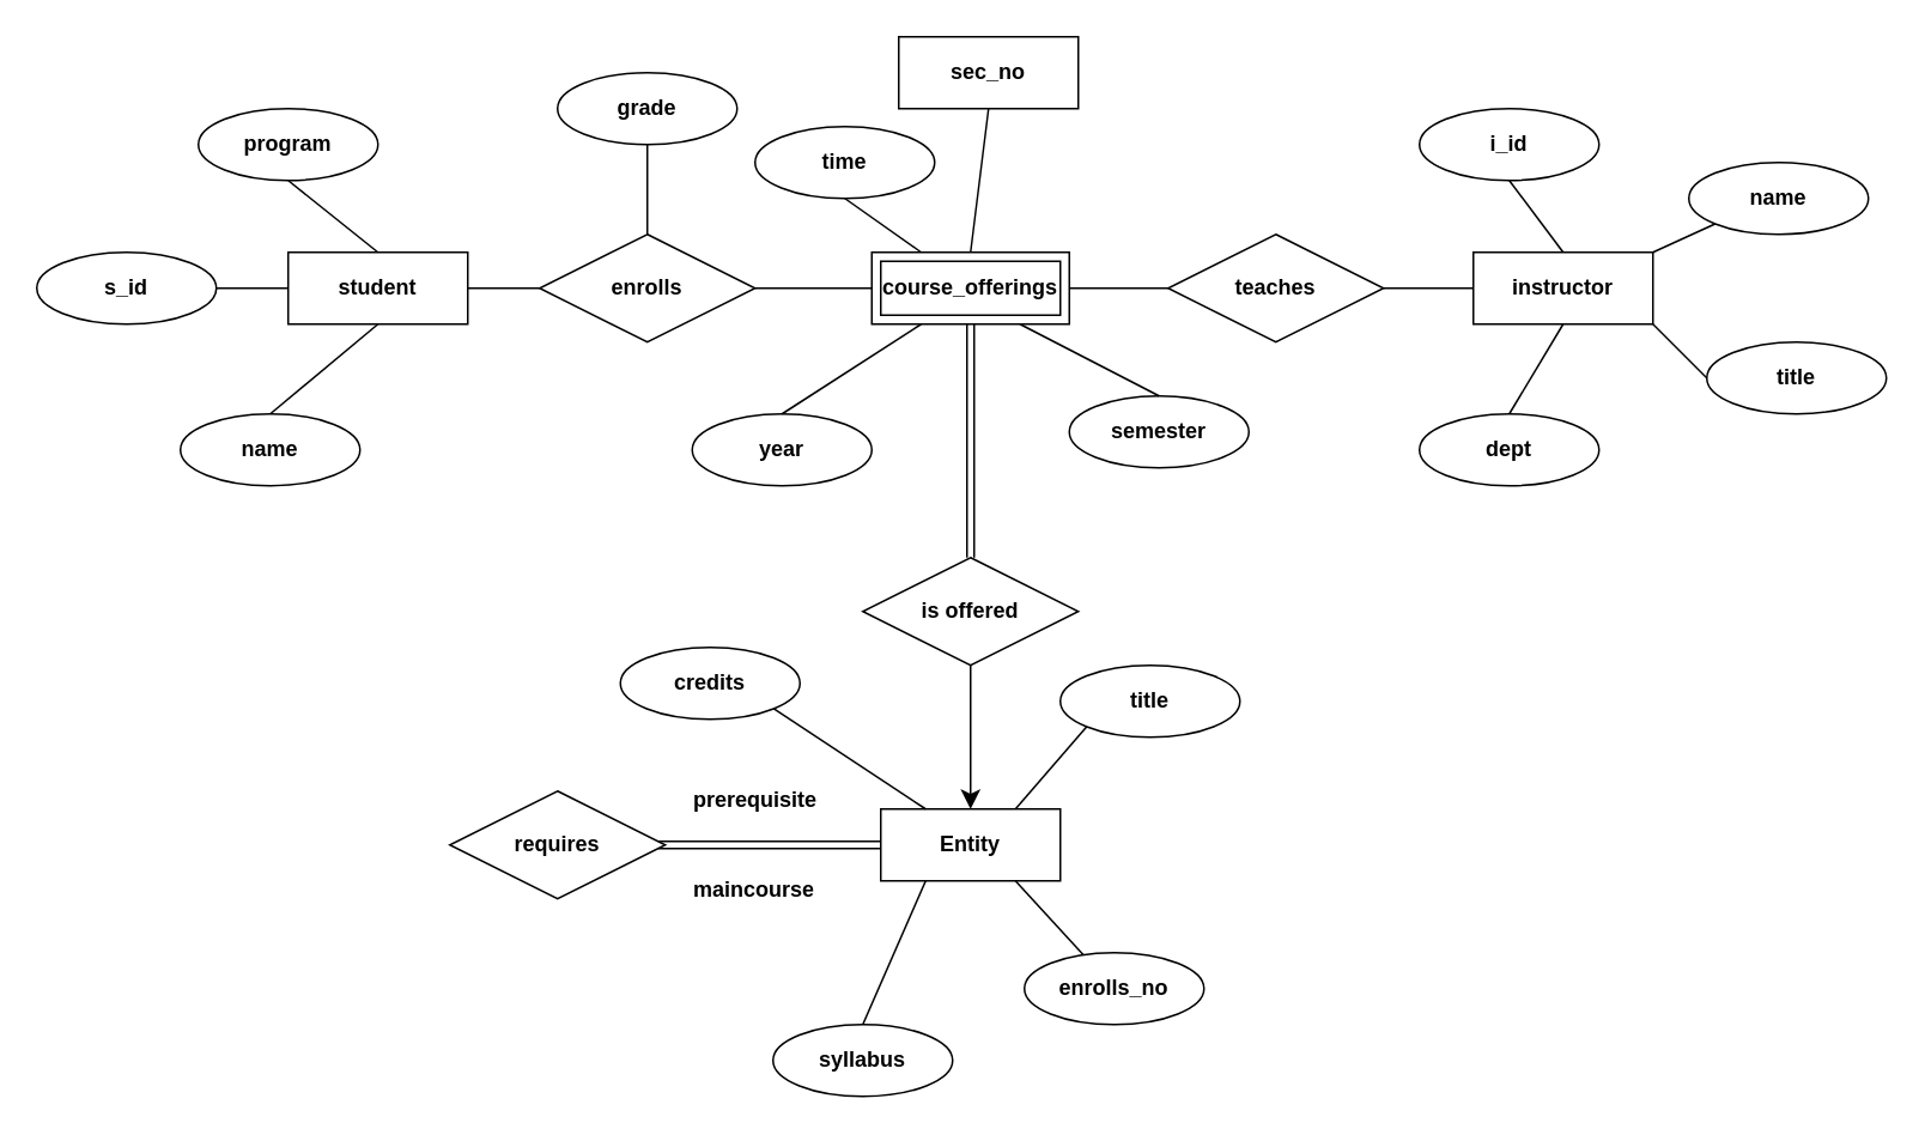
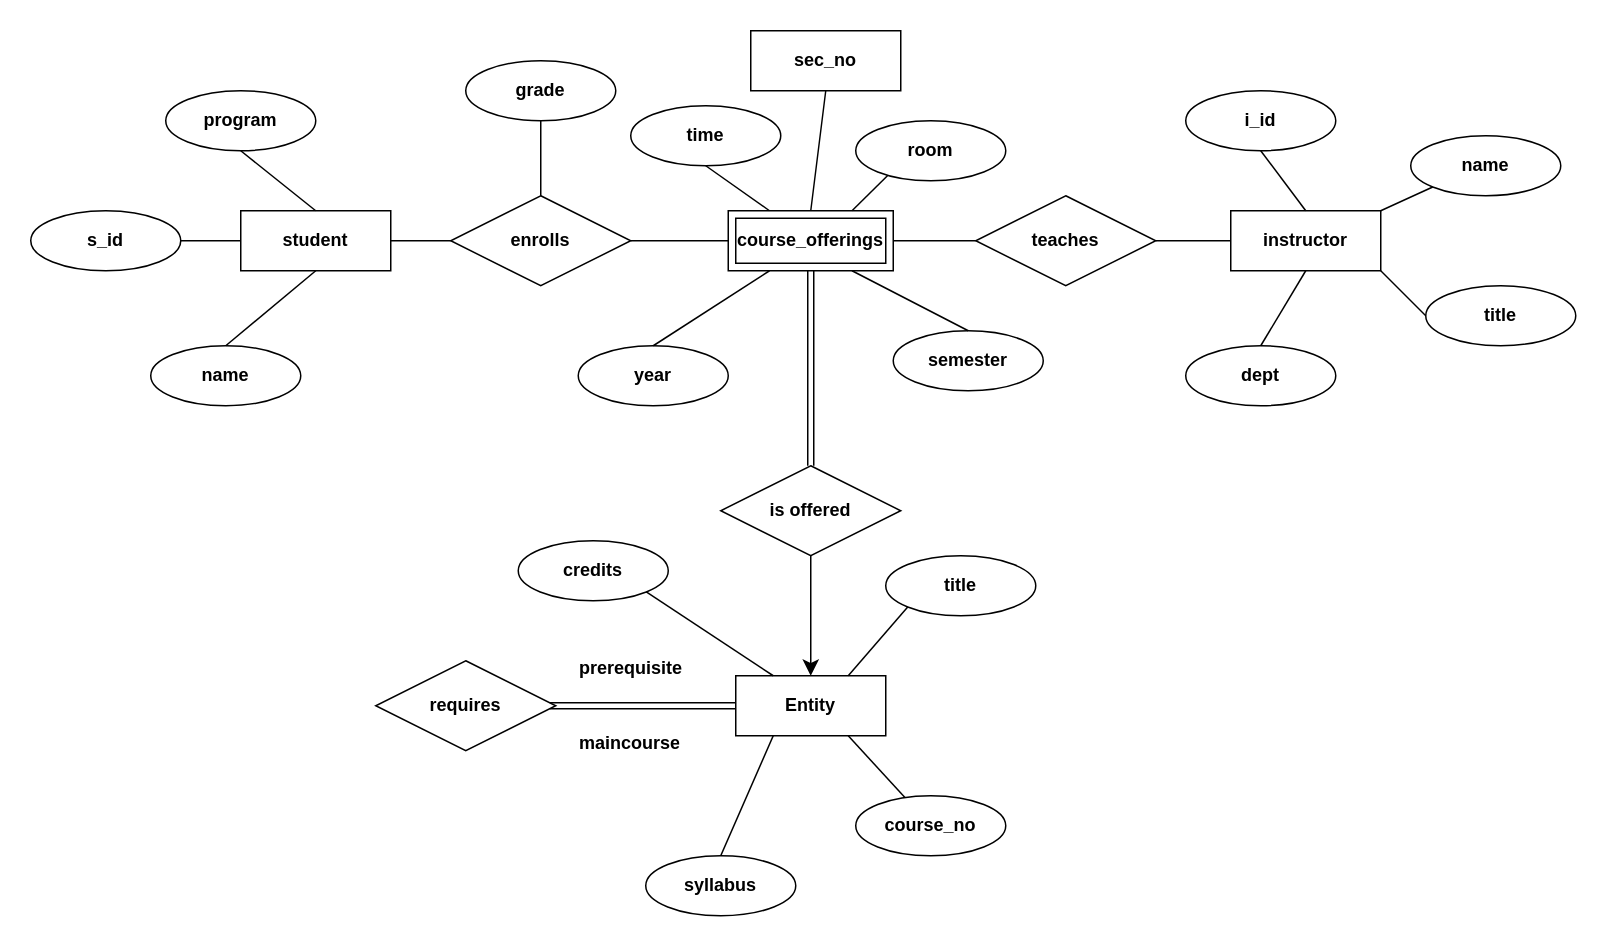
+ <mxCell id="14" value="&lt;b&gt;room&lt;/b&gt;" style="ellipse;whiteSpace=wrap;html=1;align=center;" vertex="1" parent="1"><mxGeometry x="570" y="80" width="100" height="40" as="geometry" /></mxCell>
+ <mxCell id="17" value="" style="endArrow=none;html=1;rounded=0;fontSize=12;startSize=8;endSize=8;entryX=0.213;entryY=0.913;entryDx=0;entryDy=0;entryPerimeter=0;exitX=0.75;exitY=0;exitDx=0;exitDy=0;" edge="1" parent="1" source="13" target="14"><mxGeometry width="50" height="50" relative="1" as="geometry"><mxPoint x="560" y="160" as="sourcePoint" /><mxPoint x="610" y="110" as="targetPoint" /></mxGeometry></mxCell>
- <mxCell id="30" value="&lt;b&gt;enrolls_no&lt;/b&gt;" style="ellipse;whiteSpace=wrap;html=1;align=center;" vertex="1" parent="1"><mxGeometry x="570" y="530" width="100" height="40" as="geometry" /></mxCell>
+ <mxCell id="30" value="&lt;b&gt;course_no&lt;/b&gt;" style="ellipse;whiteSpace=wrap;html=1;align=center;" vertex="1" parent="1"><mxGeometry x="570" y="530" width="100" height="40" as="geometry" /></mxCell>
